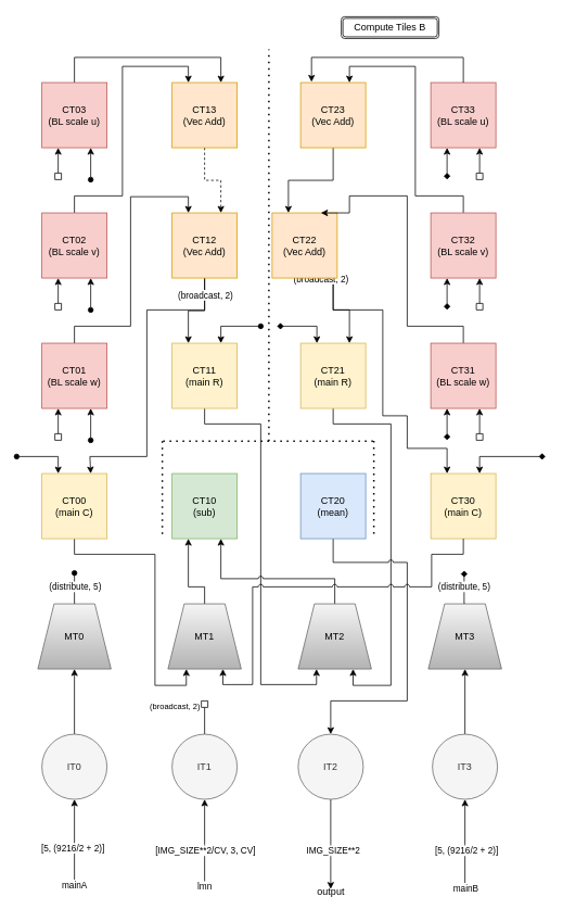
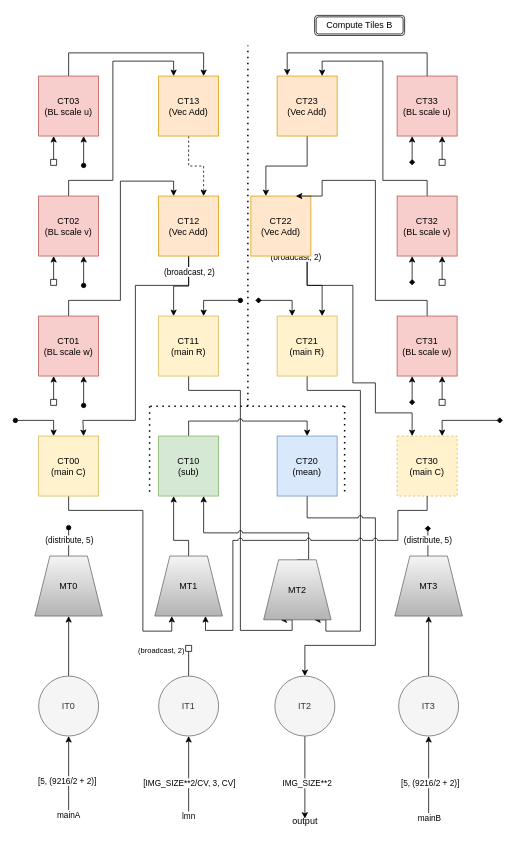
+ <mxCell id="45" style="edgeStyle=orthogonalEdgeStyle;rounded=0;orthogonalLoop=1;jettySize=auto;html=1;exitX=0.5;exitY=0;exitDx=0;exitDy=0;entryX=0.5;entryY=0;entryDx=0;entryDy=0;jumpStyle=arc;" parent="1" source="46" target="48" edge="1"><mxGeometry relative="1" as="geometry" /></mxCell>
- <mxCell id="50" value="CT30&lt;div&gt;(main C)&lt;/div&gt;" style="rounded=0;whiteSpace=wrap;html=1;fillColor=#fff2cc;strokeColor=#d6b656;" parent="1" vertex="1"><mxGeometry x="529" y="580.9" width="80" height="80" as="geometry" /></mxCell>
+ <mxCell id="50" value="CT30&lt;div&gt;(main C)&lt;/div&gt;" style="rounded=0;whiteSpace=wrap;html=1;fillColor=#fff2cc;strokeColor=#d6b656;dashed=1;" parent="1" vertex="1"><mxGeometry x="529" y="580.9" width="80" height="80" as="geometry" /></mxCell>
- <mxCell id="57" value="MT2" style="shape=trapezoid;perimeter=trapezoidPerimeter;whiteSpace=wrap;html=1;fixedSize=1;direction=east;fillColor=#f5f5f5;strokeColor=#666666;gradientColor=#b3b3b3;" parent="1" vertex="1"><mxGeometry x="366" y="740.9" width="90" height="80" as="geometry" /></mxCell>
+ <mxCell id="57" value="MT2" style="shape=trapezoid;perimeter=trapezoidPerimeter;whiteSpace=wrap;html=1;fixedSize=1;direction=east;fillColor=#f5f5f5;strokeColor=#666666;gradientColor=#b3b3b3;" parent="1" vertex="1"><mxGeometry x="351" y="745.9" width="90" height="80" as="geometry" /></mxCell>
